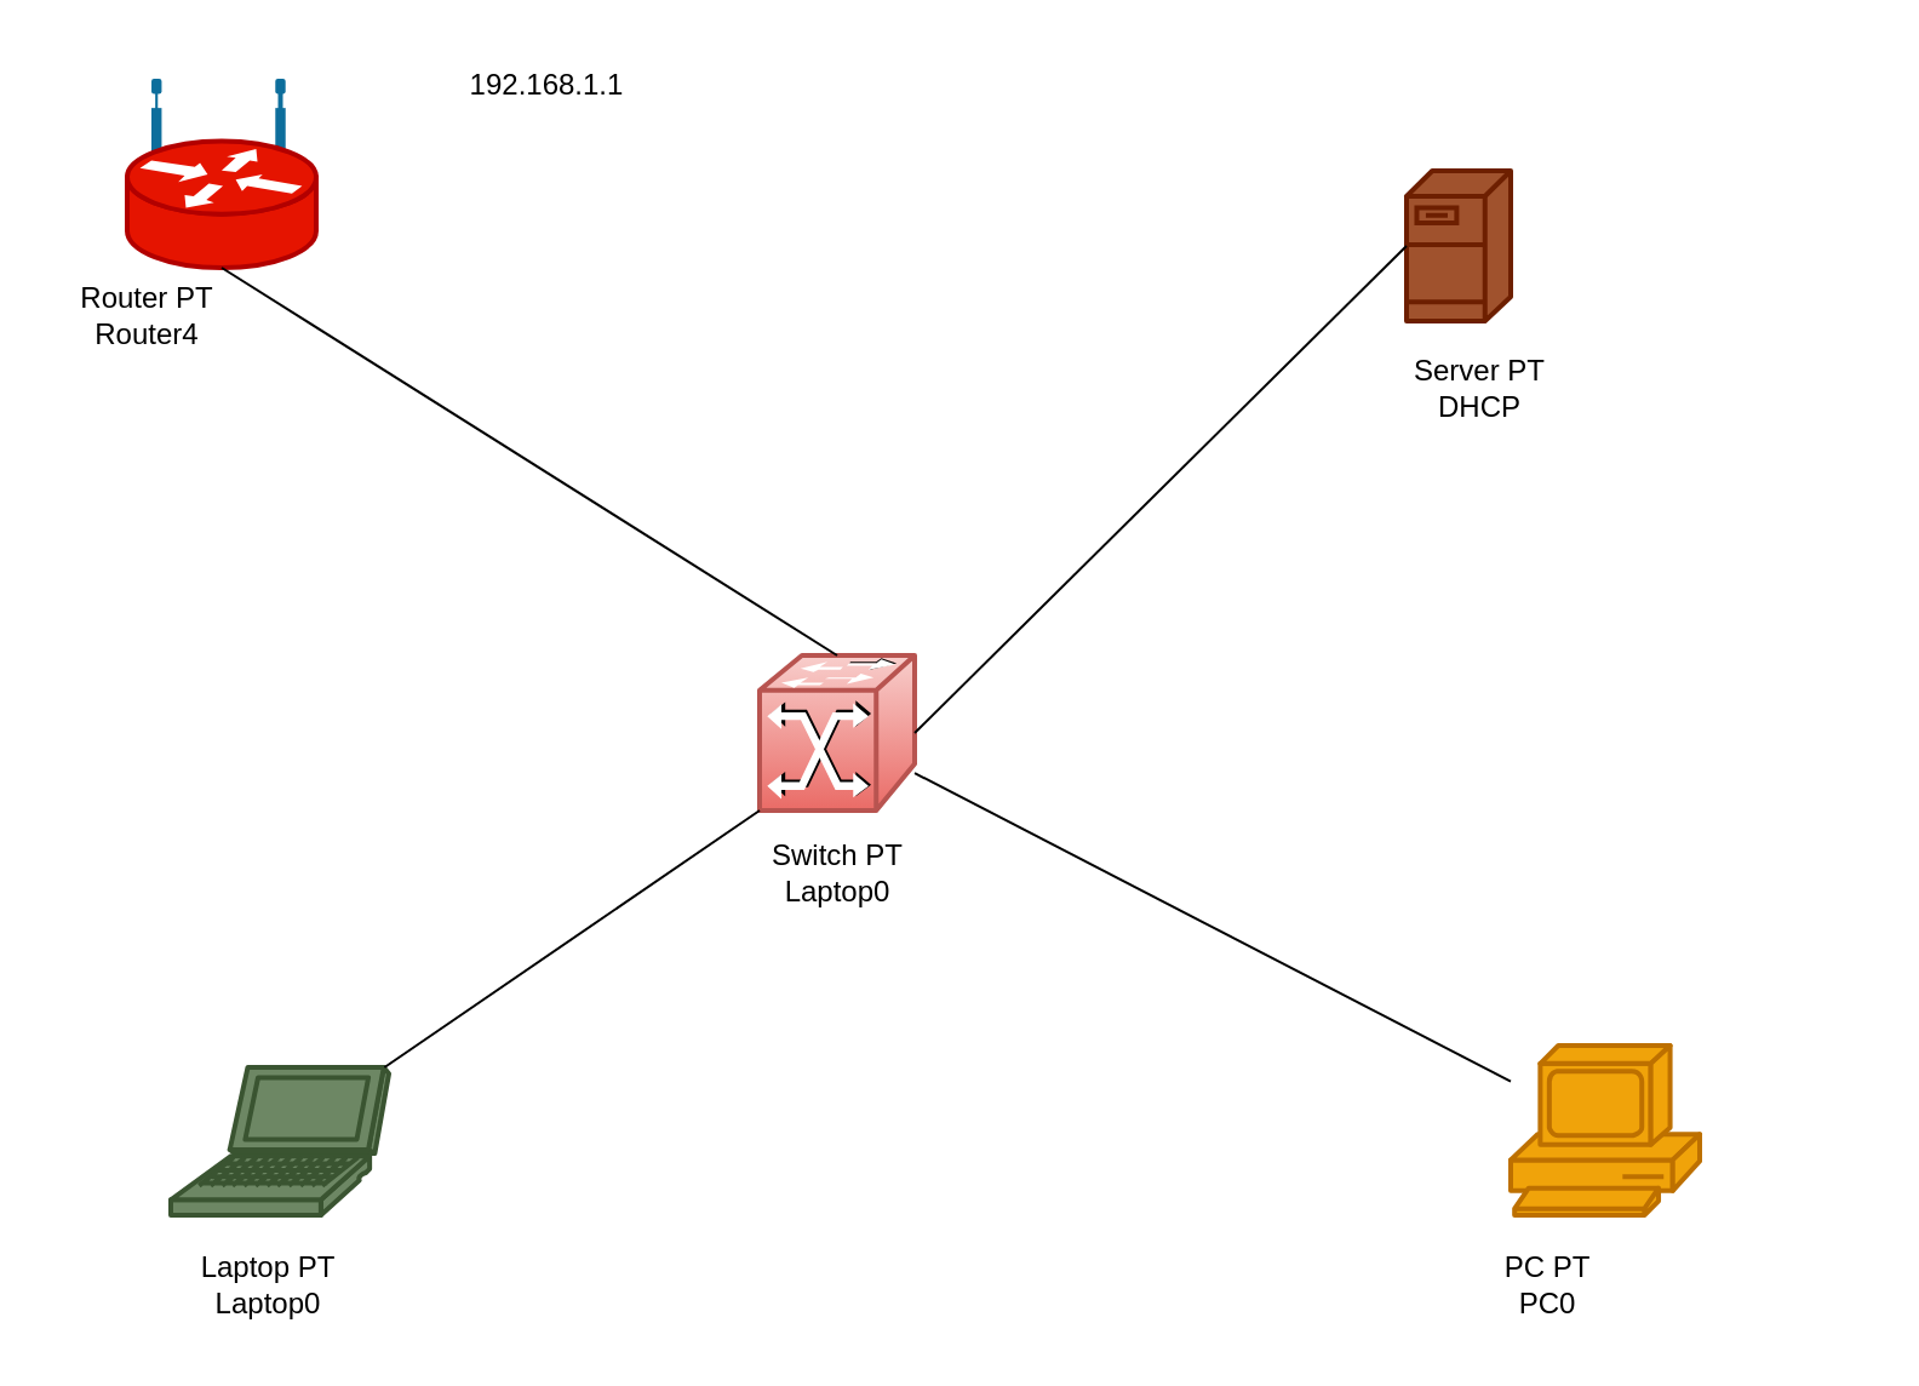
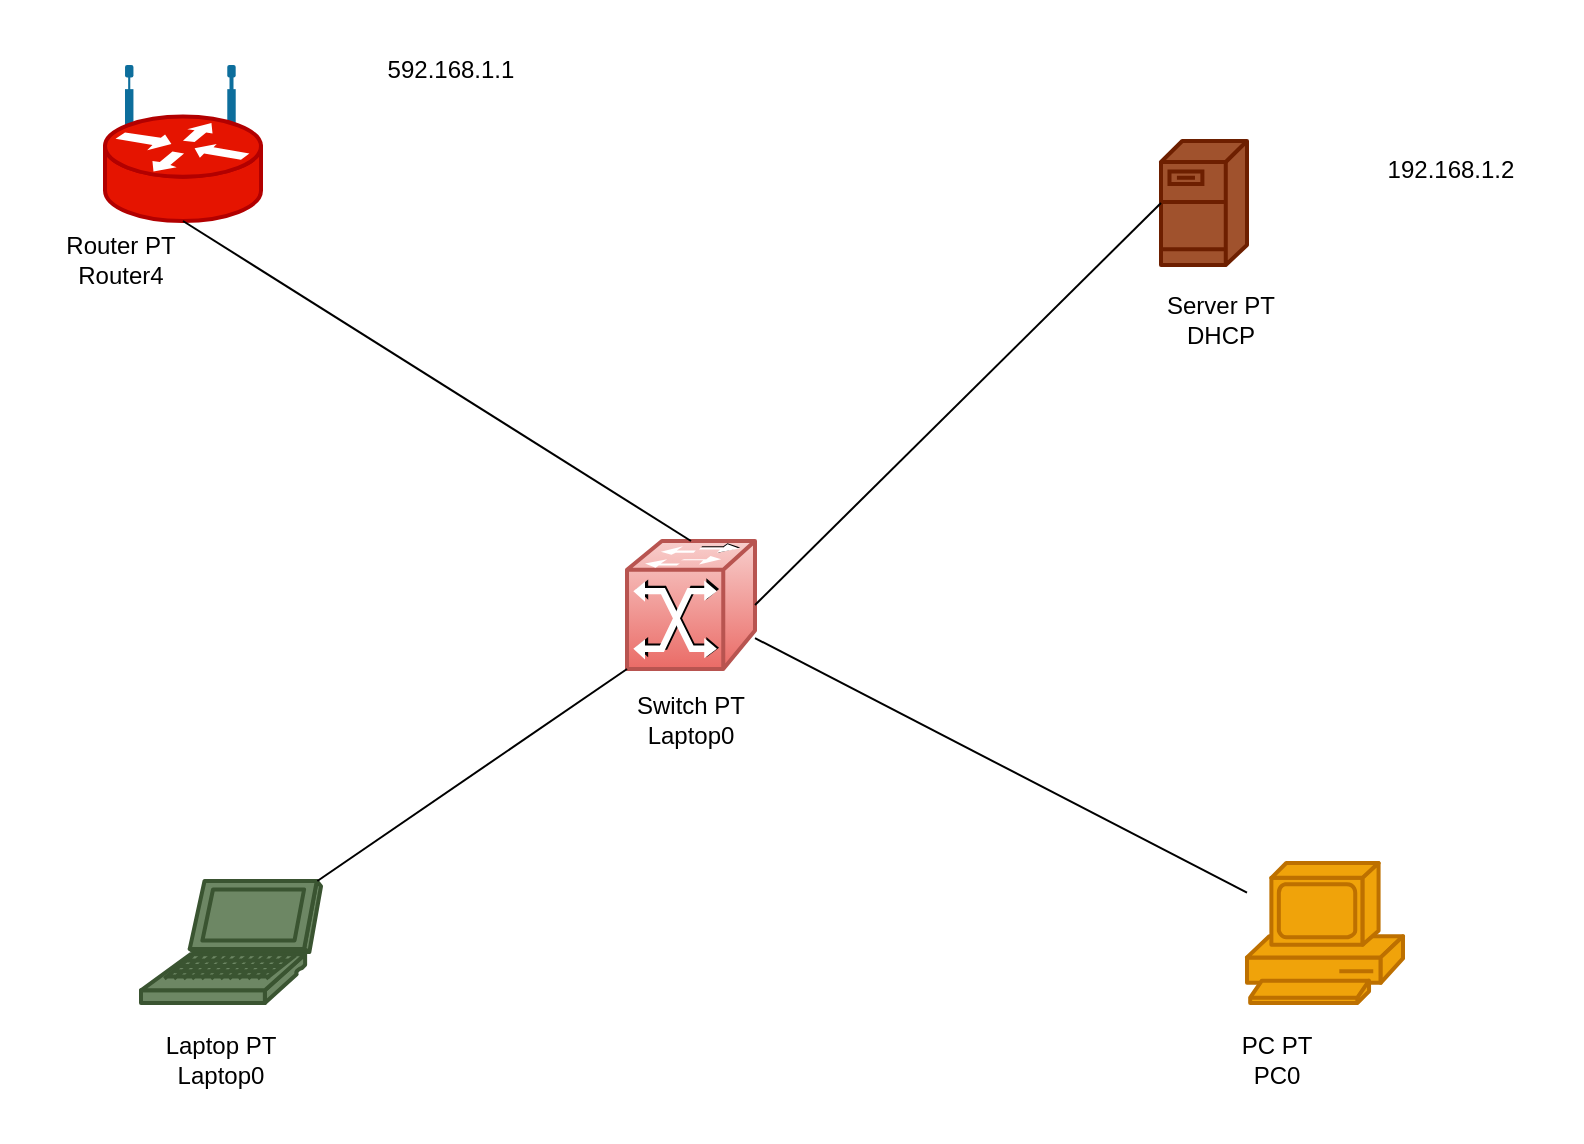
- <mxCell id="16" value="192.168.1.1" style="text;html=1;align=center;verticalAlign=middle;resizable=0;points=[];autosize=1;strokeColor=none;fillColor=none;" vertex="1" parent="1"><mxGeometry x="180" y="20" width="90" height="30" as="geometry" /></mxCell>
+ <mxCell id="16" value="592.168.1.1" style="text;html=1;align=center;verticalAlign=middle;resizable=0;points=[];autosize=1;strokeColor=none;fillColor=none;" vertex="1" parent="1"><mxGeometry x="180" y="20" width="90" height="30" as="geometry" /></mxCell>
+ <mxCell id="17" value="192.168.1.2&lt;br&gt;" style="text;html=1;align=center;verticalAlign=middle;resizable=0;points=[];autosize=1;strokeColor=none;fillColor=none;" vertex="1" parent="1"><mxGeometry x="680" y="70" width="90" height="30" as="geometry" /></mxCell>
